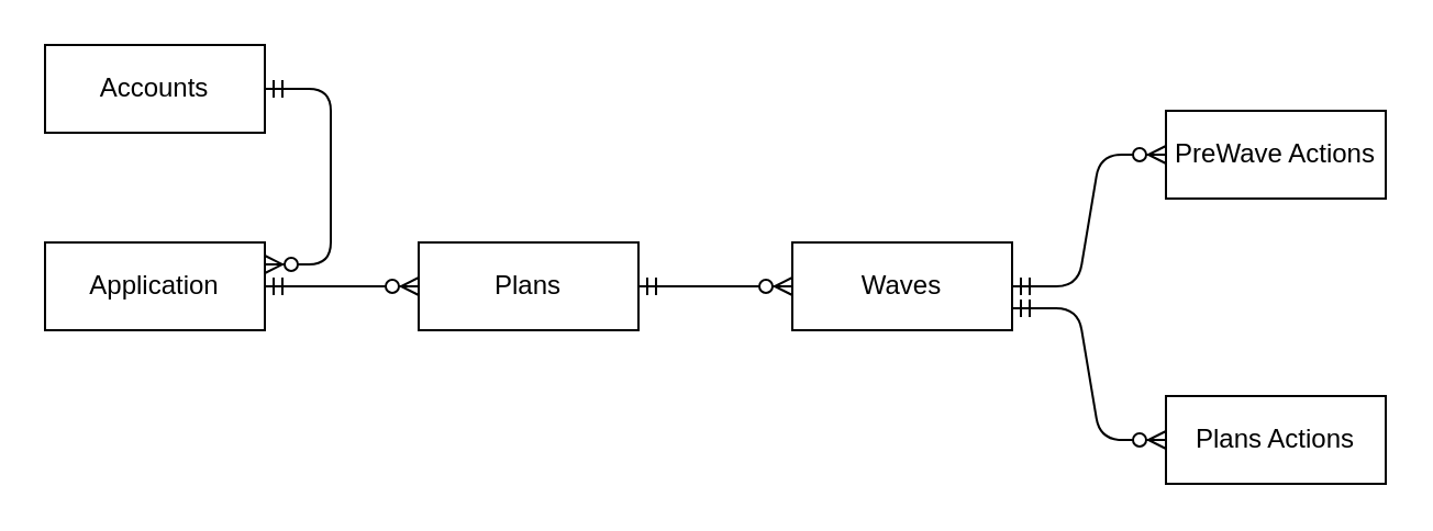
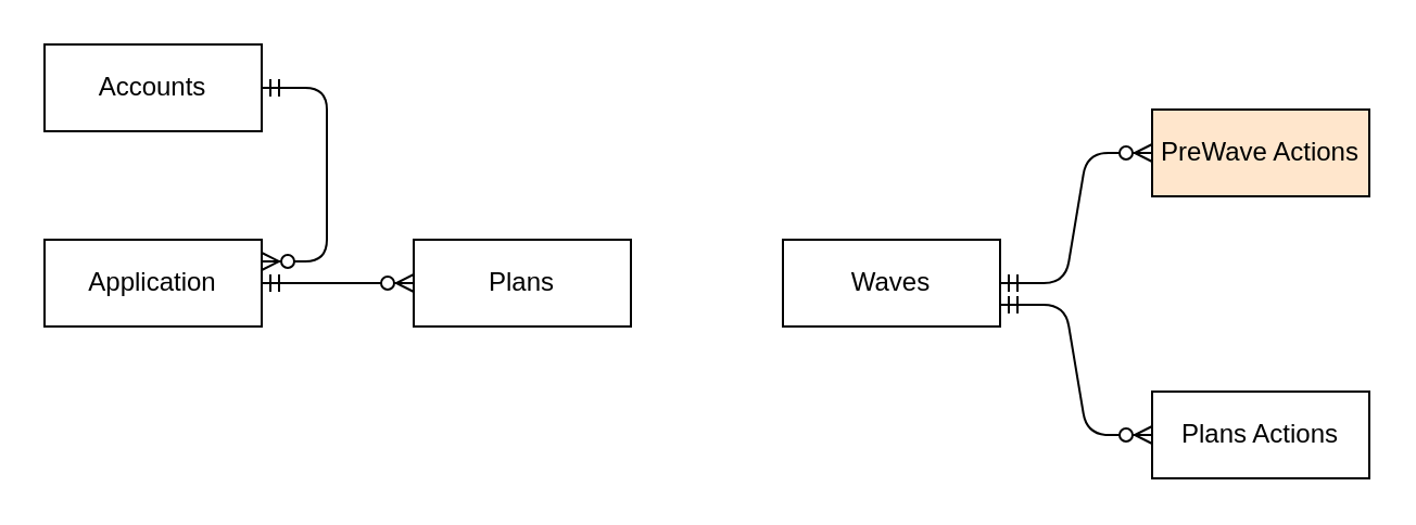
- <mxCell id="7" value="PreWave Actions" style="whiteSpace=wrap;html=1;align=center;" parent="1" vertex="1"><mxGeometry x="530" y="50" width="100" height="40" as="geometry" /></mxCell>
+ <mxCell id="7" value="PreWave Actions" style="whiteSpace=wrap;html=1;align=center;fillColor=#ffe6cc;" parent="1" vertex="1"><mxGeometry x="530" y="50" width="100" height="40" as="geometry" /></mxCell>
- <mxCell id="5" value="" style="edgeStyle=entityRelationEdgeStyle;fontSize=12;html=1;endArrow=ERzeroToMany;startArrow=ERmandOne;" parent="1" source="4" target="6" edge="1"><mxGeometry width="100" height="100" relative="1" as="geometry"><mxPoint x="350" y="140" as="sourcePoint" /><mxPoint x="370" y="130" as="targetPoint" /></mxGeometry></mxCell>
